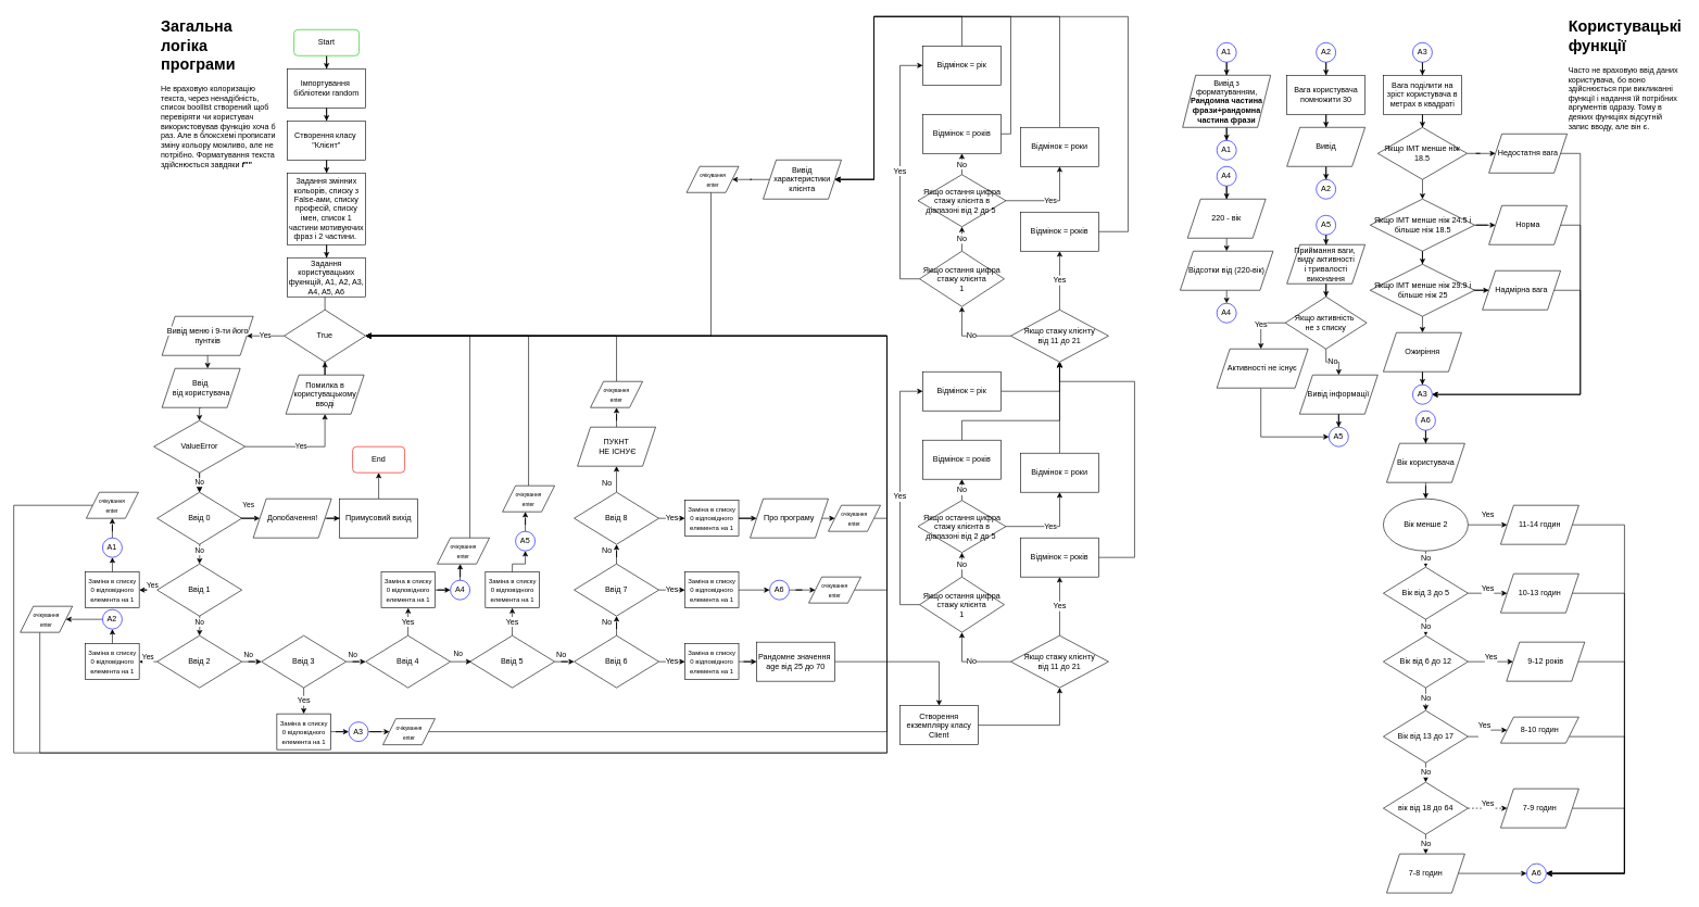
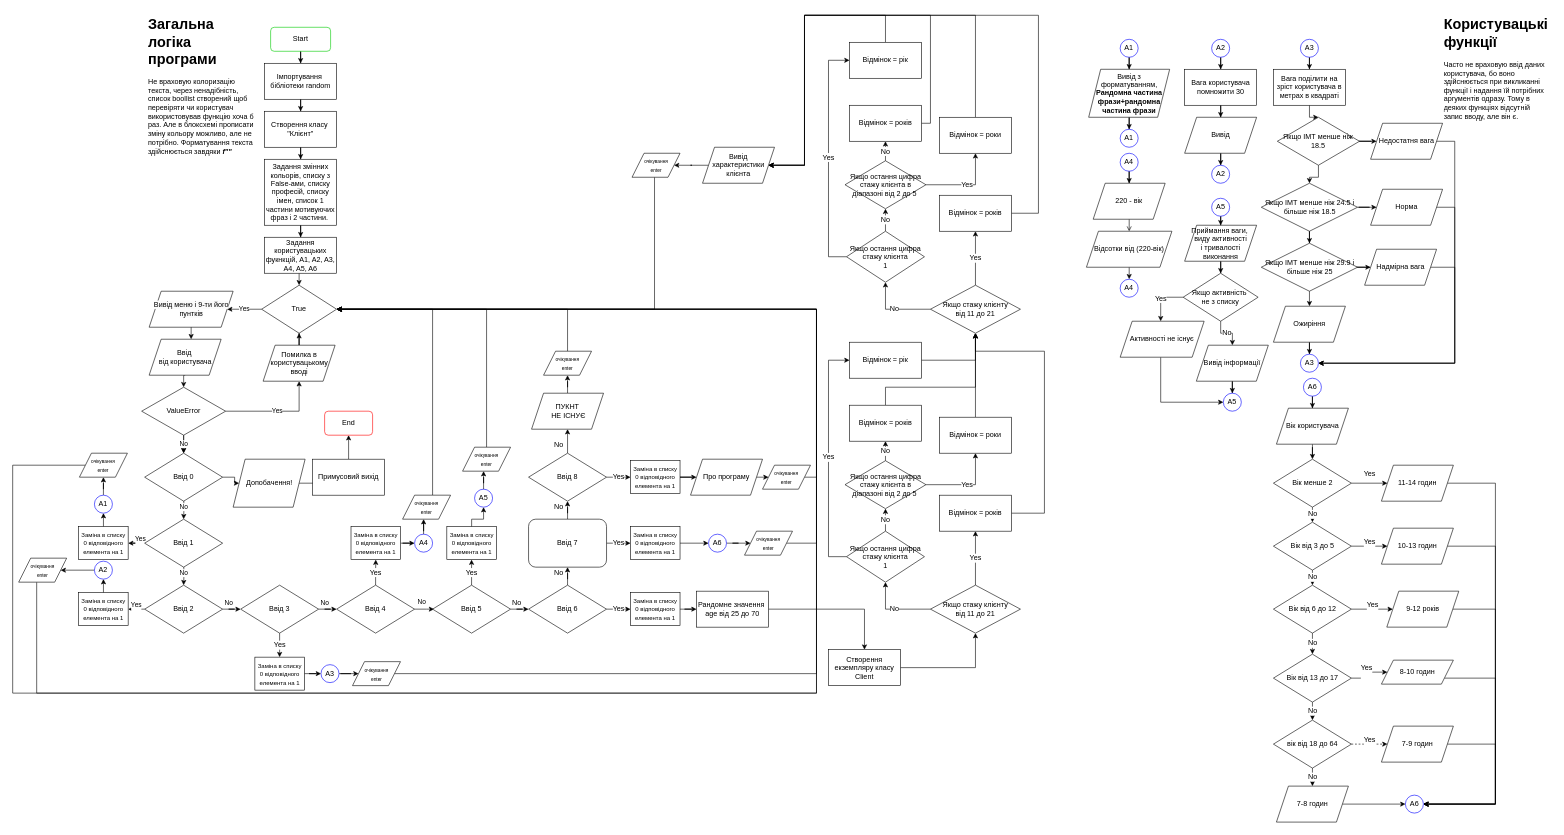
- <mxCell id="164" value="Якщо ІМТ менше ніж 18.5" style="rhombus;whiteSpace=wrap;html=1;rounded=0;" parent="1" vertex="1"><mxGeometry x="2113.25" y="195" width="137" height="80" as="geometry" /></mxCell>
+ <mxCell id="164" value="Якщо ІМТ менше ніж 18.5" style="rhombus;whiteSpace=wrap;html=1;rounded=0;" parent="1" vertex="1"><mxGeometry x="2128.25" y="195" width="137" height="80" as="geometry" /></mxCell>
- <mxCell id="182" value="" style="edgeStyle=orthogonalEdgeStyle;rounded=0;orthogonalLoop=1;jettySize=auto;html=1;fontFamily=Helvetica;fontSize=12;fontColor=default;" parent="1" source="183" target="185" edge="1"><mxGeometry relative="1" as="geometry" /></mxCell>
+ <mxCell id="182" value="" style="edgeStyle=orthogonalEdgeStyle;rounded=0;orthogonalLoop=1;jettySize=auto;html=1;fontFamily=Helvetica;fontSize=12;fontColor=default;endArrow=open;" parent="1" source="183" target="185" edge="1"><mxGeometry relative="1" as="geometry" /></mxCell>
- <mxCell id="10" style="edgeStyle=orthogonalEdgeStyle;rounded=0;orthogonalLoop=1;jettySize=auto;html=1;entryX=0.5;entryY=0;entryDx=0;entryDy=0;endArrow=none;" parent="1" source="11" target="13" edge="1"><mxGeometry relative="1" as="geometry"><Array as="points"><mxPoint x="498" y="455" /><mxPoint x="498" y="455" /></Array></mxGeometry></mxCell>
+ <mxCell id="10" style="edgeStyle=orthogonalEdgeStyle;rounded=0;orthogonalLoop=1;jettySize=auto;html=1;entryX=0.5;entryY=0;entryDx=0;entryDy=0;" parent="1" source="11" target="13" edge="1"><mxGeometry relative="1" as="geometry"><Array as="points"><mxPoint x="498" y="455" /><mxPoint x="498" y="455" /></Array></mxGeometry></mxCell>
- <mxCell id="28" value="Допобачення!" style="shape=parallelogram;perimeter=parallelogramPerimeter;whiteSpace=wrap;html=1;fixedSize=1;" parent="1" vertex="1"><mxGeometry x="387.5" y="765" width="120" height="60" as="geometry" /></mxCell>
+ <mxCell id="28" value="Допобачення!" style="shape=parallelogram;perimeter=parallelogramPerimeter;whiteSpace=wrap;html=1;fixedSize=1;" parent="1" vertex="1"><mxGeometry x="387.5" y="765" width="120" height="80" as="geometry" /></mxCell>
- <mxCell id="205" value="Вік менше 2" style="ellipse;whiteSpace=wrap;html=1;strokeColor=default;align=center;verticalAlign=middle;fontFamily=Helvetica;fontSize=12;fontColor=default;fillColor=default;" parent="1" vertex="1"><mxGeometry x="2121.75" y="765" width="130" height="80" as="geometry" /></mxCell>
+ <mxCell id="205" value="Вік менше 2" style="rhombus;whiteSpace=wrap;html=1;rounded=0;strokeColor=default;align=center;verticalAlign=middle;fontFamily=Helvetica;fontSize=12;fontColor=default;fillColor=default;" parent="1" vertex="1"><mxGeometry x="2121.75" y="765" width="130" height="80" as="geometry" /></mxCell>
- <mxCell id="52" value="Ввід 7" style="rhombus;whiteSpace=wrap;html=1;rounded=0;" parent="1" vertex="1"><mxGeometry x="880" y="865" width="130" height="80" as="geometry" /></mxCell>
+ <mxCell id="52" value="Ввід 7" style="whiteSpace=wrap;html=1;rounded=1;" parent="1" vertex="1"><mxGeometry x="880" y="865" width="130" height="80" as="geometry" /></mxCell>
